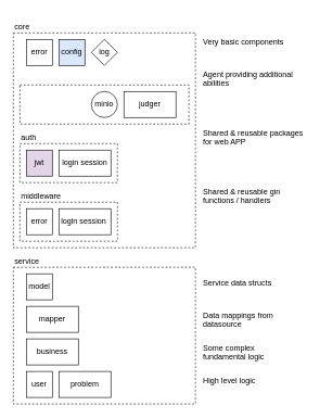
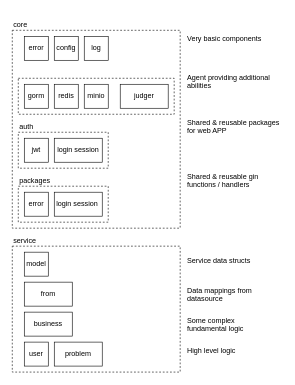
- <mxCell id="24" value="config" style="rounded=0;whiteSpace=wrap;html=1;fillColor=#dae8fc;" vertex="1" parent="21"><mxGeometry x="50" width="40" height="40" as="geometry" /></mxCell>
+ <mxCell id="24" value="config" style="rounded=0;whiteSpace=wrap;html=1;" vertex="1" parent="21"><mxGeometry x="50" width="40" height="40" as="geometry" /></mxCell>
- <mxCell id="23" value="log" style="rhombus;whiteSpace=wrap;html=1;" vertex="1" parent="21"><mxGeometry x="100" width="40" height="40" as="geometry" /></mxCell>
+ <mxCell id="23" value="log" style="rounded=0;whiteSpace=wrap;html=1;" vertex="1" parent="21"><mxGeometry x="100" width="40" height="40" as="geometry" /></mxCell>
- <mxCell id="27" value="Agent providing additional abilities&lt;br&gt;" style="text;html=1;strokeColor=none;fillColor=none;align=left;verticalAlign=top;whiteSpace=wrap;rounded=0;" vertex="1" parent="1"><mxGeometry x="310" y="100" width="160" height="40" as="geometry" /></mxCell>
+ <mxCell id="27" value="Agent providing additional abilities&lt;br&gt;" style="text;html=1;strokeColor=none;fillColor=none;align=left;verticalAlign=top;whiteSpace=wrap;rounded=0;" vertex="1" parent="1"><mxGeometry x="310" y="115" width="160" height="40" as="geometry" /></mxCell>
+ <mxCell id="12" value="gorm" style="rounded=0;whiteSpace=wrap;html=1;" vertex="1" parent="10"><mxGeometry x="10" y="40" width="40" height="40" as="geometry" /></mxCell>
+ <mxCell id="13" value="redis" style="rounded=0;whiteSpace=wrap;html=1;" vertex="1" parent="10"><mxGeometry x="60" y="40" width="40" height="40" as="geometry" /></mxCell>
- <mxCell id="14" value="minio" style="ellipse;whiteSpace=wrap;html=1;" vertex="1" parent="10"><mxGeometry x="110" y="40" width="40" height="40" as="geometry" /></mxCell>
+ <mxCell id="14" value="minio" style="rounded=0;whiteSpace=wrap;html=1;" vertex="1" parent="10"><mxGeometry x="110" y="40" width="40" height="40" as="geometry" /></mxCell>
- <mxCell id="15" value="judger" style="rounded=0;whiteSpace=wrap;html=1;" vertex="1" parent="10"><mxGeometry x="160" y="40" width="80" height="40" as="geometry" /></mxCell>
+ <mxCell id="15" value="judger" style="rounded=0;whiteSpace=wrap;html=1;" vertex="1" parent="10"><mxGeometry x="170" y="40" width="80" height="40" as="geometry" /></mxCell>
- <mxCell id="7" value="jwt" style="rounded=0;whiteSpace=wrap;html=1;fillColor=#e1d5e7;" vertex="1" parent="5"><mxGeometry x="10" y="40" width="40" height="40" as="geometry" /></mxCell>
+ <mxCell id="7" value="jwt" style="rounded=0;whiteSpace=wrap;html=1;" vertex="1" parent="5"><mxGeometry x="10" y="40" width="40" height="40" as="geometry" /></mxCell>
- <mxCell id="20" value="middleware" style="text;html=1;strokeColor=none;fillColor=none;align=left;verticalAlign=bottom;whiteSpace=wrap;rounded=0;" vertex="1" parent="16"><mxGeometry width="60" height="30" as="geometry" /></mxCell>
+ <mxCell id="20" value="packages" style="text;html=1;strokeColor=none;fillColor=none;align=left;verticalAlign=bottom;whiteSpace=wrap;rounded=0;" vertex="1" parent="16"><mxGeometry width="60" height="30" as="geometry" /></mxCell>
- <mxCell id="4" value="mapper" style="rounded=0;whiteSpace=wrap;html=1;" vertex="1" parent="1"><mxGeometry x="40" y="470" width="80" height="40" as="geometry" /></mxCell>
+ <mxCell id="4" value="from" style="rounded=0;whiteSpace=wrap;html=1;" vertex="1" parent="1"><mxGeometry x="40" y="470" width="80" height="40" as="geometry" /></mxCell>
